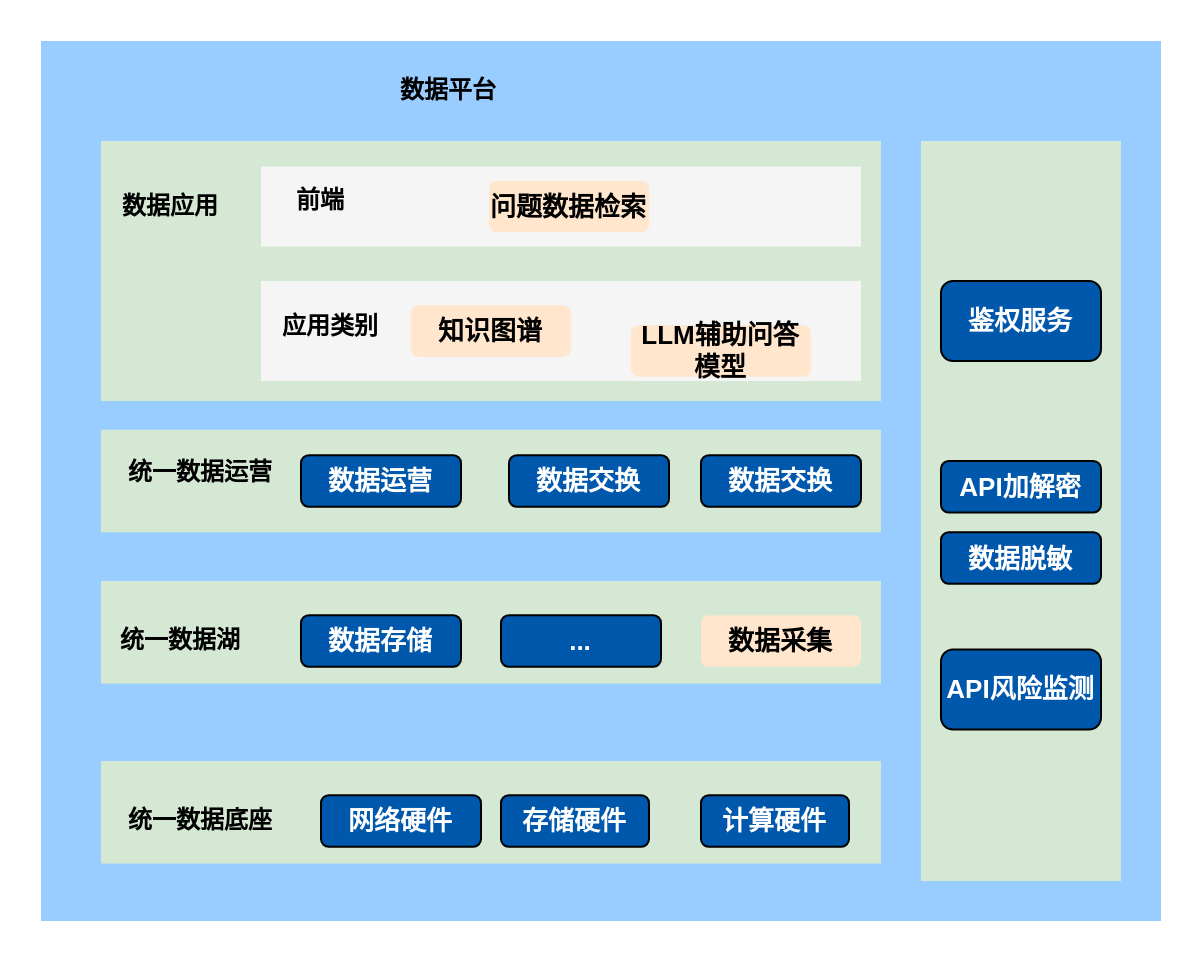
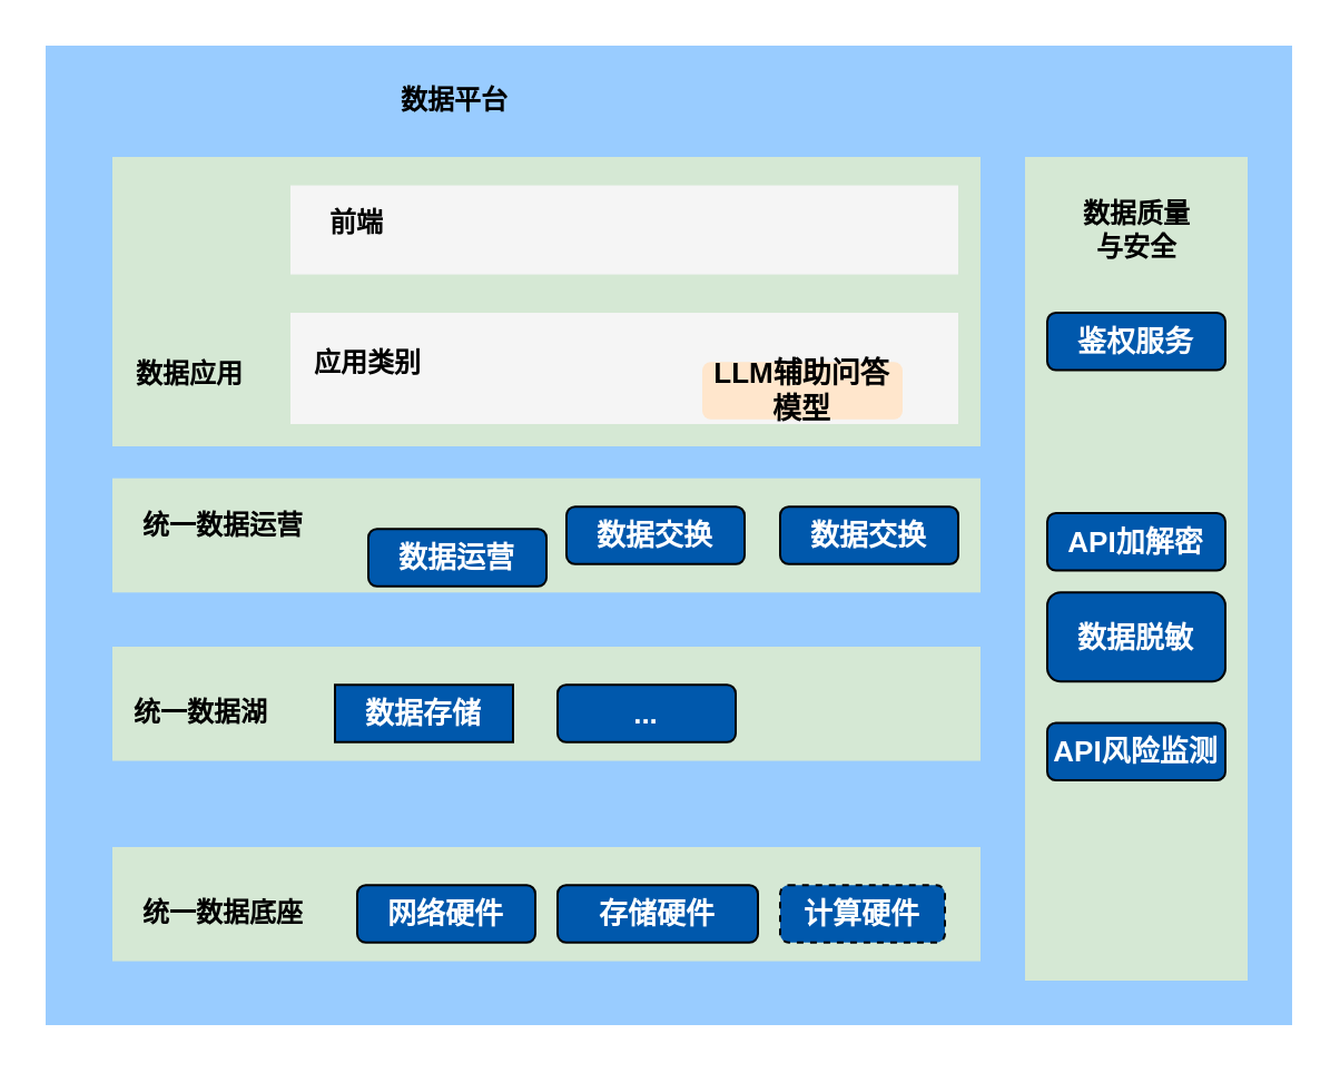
- <mxCell id="4" value="数据平台" style="text;html=1;align=center;verticalAlign=middle;whiteSpace=wrap;rounded=0;fontStyle=1" vertex="1" parent="1"><mxGeometry x="194" y="30" width="60" height="30" as="geometry" /></mxCell>
+ <mxCell id="4" value="数据平台" style="text;html=1;align=center;verticalAlign=middle;whiteSpace=wrap;rounded=0;fontStyle=1" vertex="1" parent="1"><mxGeometry x="174" y="30" width="60" height="30" as="geometry" /></mxCell>
- <mxCell id="11" value="数据应用" style="text;html=1;align=center;verticalAlign=middle;whiteSpace=wrap;rounded=0;fontStyle=1" vertex="1" parent="1"><mxGeometry x="60" y="72.79" width="50" height="60" as="geometry" /></mxCell>
+ <mxCell id="11" value="数据应用" style="text;html=1;align=center;verticalAlign=middle;whiteSpace=wrap;rounded=0;fontStyle=1" vertex="1" parent="1"><mxGeometry x="60" y="137.79" width="50" height="60" as="geometry" /></mxCell>
- <mxCell id="23" value="问题数据检索" style="rounded=1;whiteSpace=wrap;html=1;fontStyle=1;fontSize=13;strokeColor=none;fillColor=#ffe6cc;" vertex="1" parent="1"><mxGeometry x="244" y="89.93" width="80" height="25.72" as="geometry" /></mxCell>
+ <mxCell id="29" value="数据质量与安全" style="text;html=1;align=center;verticalAlign=middle;whiteSpace=wrap;rounded=0;fontStyle=1" vertex="1" parent="1"><mxGeometry x="482.5" y="72.79" width="55" height="60" as="geometry" /></mxCell>
- <mxCell id="30" value="鉴权服务" style="rounded=1;whiteSpace=wrap;html=1;fontStyle=1;fontSize=13;strokeColor=default;fillColor=#0058AC;fontColor=#FFFFFF;" vertex="1" parent="1"><mxGeometry x="470" y="140" width="80" height="40" as="geometry" /></mxCell>
+ <mxCell id="30" value="鉴权服务" style="rounded=1;whiteSpace=wrap;html=1;fontStyle=1;fontSize=13;strokeColor=default;fillColor=#0058AC;fontColor=#FFFFFF;" vertex="1" parent="1"><mxGeometry x="470" y="140" width="80" height="25.72" as="geometry" /></mxCell>
- <mxCell id="25" value="知识图谱" style="rounded=1;whiteSpace=wrap;html=1;fontStyle=1;fontSize=13;strokeColor=none;fillColor=#ffe6cc;" vertex="1" parent="1"><mxGeometry x="205" y="152.14" width="80" height="25.72" as="geometry" /></mxCell>
- <mxCell id="18" value="数据运营" style="rounded=1;whiteSpace=wrap;html=1;fontStyle=1;fontSize=13;strokeColor=default;fillColor=#0058AC;fontColor=#FFFFFF;" vertex="1" parent="1"><mxGeometry x="150" y="227.15" width="80" height="25.72" as="geometry" /></mxCell>
+ <mxCell id="18" value="数据运营" style="rounded=1;whiteSpace=wrap;html=1;fontStyle=1;fontSize=13;strokeColor=default;fillColor=#0058AC;fontColor=#FFFFFF;" vertex="1" parent="1"><mxGeometry x="165" y="237.15" width="80" height="25.72" as="geometry" /></mxCell>
- <mxCell id="32" value="数据脱敏" style="rounded=1;whiteSpace=wrap;html=1;fontStyle=1;fontSize=13;strokeColor=default;fillColor=#0058AC;fontColor=#FFFFFF;" vertex="1" parent="1"><mxGeometry x="470" y="265.65" width="80" height="25.72" as="geometry" /></mxCell>
+ <mxCell id="32" value="数据脱敏" style="rounded=1;whiteSpace=wrap;html=1;fontStyle=1;fontSize=13;strokeColor=default;fillColor=#0058AC;fontColor=#FFFFFF;" vertex="1" parent="1"><mxGeometry x="470" y="265.65" width="80" height="40" as="geometry" /></mxCell>
- <mxCell id="15" value="数据存储" style="rounded=1;whiteSpace=wrap;html=1;fontStyle=1;fontSize=13;strokeColor=default;fillColor=#0058AC;fontColor=#FFFFFF;" vertex="1" parent="1"><mxGeometry x="150" y="307.14" width="80" height="25.72" as="geometry" /></mxCell>
+ <mxCell id="15" value="数据存储" style="whiteSpace=wrap;html=1;fontStyle=1;fontSize=13;strokeColor=default;fillColor=#0058AC;fontColor=#FFFFFF;rounded=0;" vertex="1" parent="1"><mxGeometry x="150" y="307.14" width="80" height="25.72" as="geometry" /></mxCell>
- <mxCell id="16" value="数据采集" style="rounded=1;whiteSpace=wrap;html=1;fontStyle=1;fontSize=13;strokeColor=none;fillColor=#ffe6cc;" vertex="1" parent="1"><mxGeometry x="350" y="307.14" width="80" height="25.72" as="geometry" /></mxCell>
- <mxCell id="33" value="API风险监测" style="rounded=1;whiteSpace=wrap;html=1;fontStyle=1;fontSize=13;strokeColor=default;fillColor=#0058AC;fontColor=#FFFFFF;" vertex="1" parent="1"><mxGeometry x="470" y="324.28" width="80" height="40" as="geometry" /></mxCell>
+ <mxCell id="33" value="API风险监测" style="rounded=1;whiteSpace=wrap;html=1;fontStyle=1;fontSize=13;strokeColor=default;fillColor=#0058AC;fontColor=#FFFFFF;" vertex="1" parent="1"><mxGeometry x="470" y="324.28" width="80" height="25.72" as="geometry" /></mxCell>
- <mxCell id="13" value="存储硬件" style="rounded=1;whiteSpace=wrap;html=1;fontStyle=1;fontSize=13;strokeColor=default;fillColor=#0058AC;fontColor=#FFFFFF;" vertex="1" parent="1"><mxGeometry x="250" y="397.14" width="74" height="25.72" as="geometry" /></mxCell>
+ <mxCell id="13" value="存储硬件" style="rounded=1;whiteSpace=wrap;html=1;fontStyle=1;fontSize=13;strokeColor=default;fillColor=#0058AC;fontColor=#FFFFFF;" vertex="1" parent="1"><mxGeometry x="250" y="397.14" width="90" height="25.72" as="geometry" /></mxCell>
- <mxCell id="14" value="计算硬件" style="rounded=1;whiteSpace=wrap;html=1;fontStyle=1;fontSize=13;strokeColor=default;fillColor=#0058AC;fontColor=#FFFFFF;" vertex="1" parent="1"><mxGeometry x="350" y="397.14" width="74" height="25.72" as="geometry" /></mxCell>
+ <mxCell id="14" value="计算硬件" style="rounded=1;whiteSpace=wrap;html=1;fontStyle=1;fontSize=13;strokeColor=default;fillColor=#0058AC;fontColor=#FFFFFF;dashed=1;" vertex="1" parent="1"><mxGeometry x="350" y="397.14" width="74" height="25.72" as="geometry" /></mxCell>
